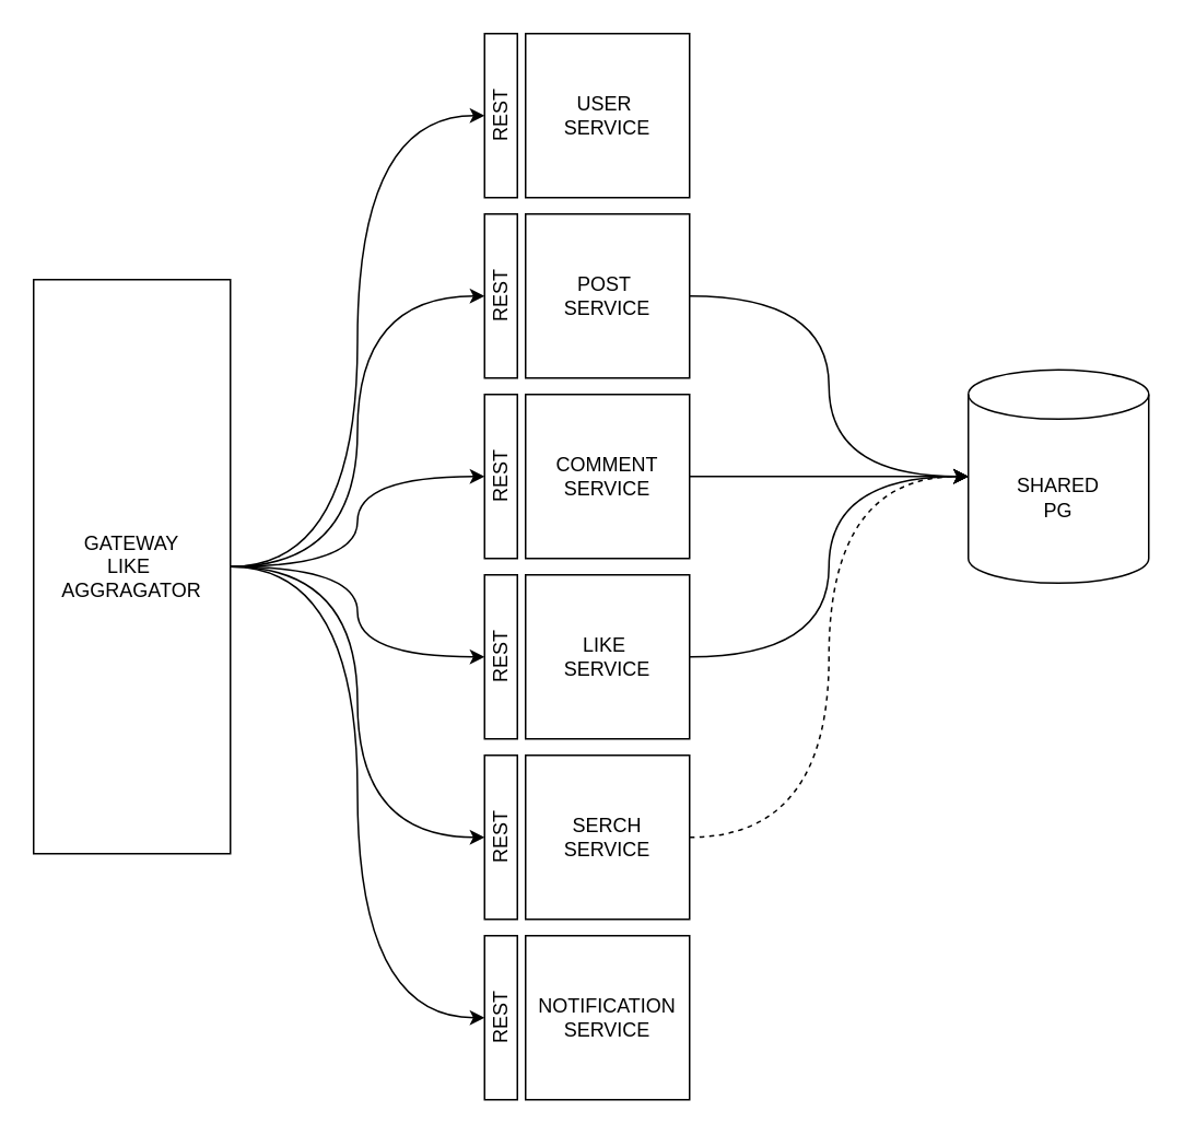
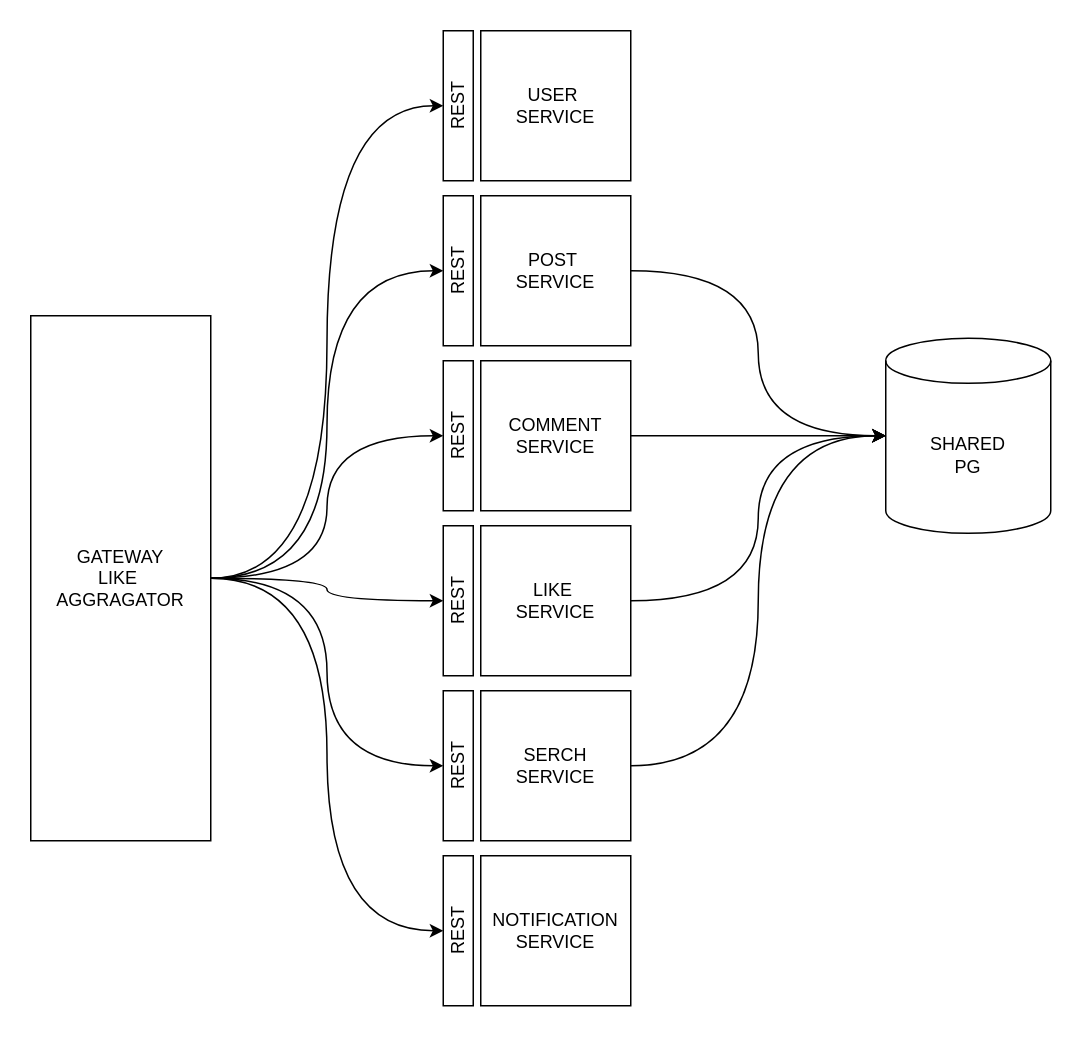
- <mxCell id="8" value="GATEWAY&lt;div&gt;LIKE&amp;nbsp;&lt;br&gt;AGGRAGATOR&lt;/div&gt;" style="rounded=0;whiteSpace=wrap;html=1;" vertex="1" parent="1"><mxGeometry x="20" y="170" width="120" height="350" as="geometry" /></mxCell>
+ <mxCell id="8" value="GATEWAY&lt;div&gt;LIKE&amp;nbsp;&lt;br&gt;AGGRAGATOR&lt;/div&gt;" style="rounded=0;whiteSpace=wrap;html=1;" vertex="1" parent="1"><mxGeometry x="20" y="210" width="120" height="350" as="geometry" /></mxCell>
- <mxCell id="25" style="edgeStyle=orthogonalEdgeStyle;rounded=0;orthogonalLoop=1;jettySize=auto;html=1;entryX=0;entryY=0.5;entryDx=0;entryDy=0;entryPerimeter=0;curved=1;dashed=1;" edge="1" parent="1" source="14" target="21"><mxGeometry relative="1" as="geometry" /></mxCell>
+ <mxCell id="25" style="edgeStyle=orthogonalEdgeStyle;rounded=0;orthogonalLoop=1;jettySize=auto;html=1;entryX=0;entryY=0.5;entryDx=0;entryDy=0;entryPerimeter=0;curved=1;" edge="1" parent="1" source="14" target="21"><mxGeometry relative="1" as="geometry" /></mxCell>
